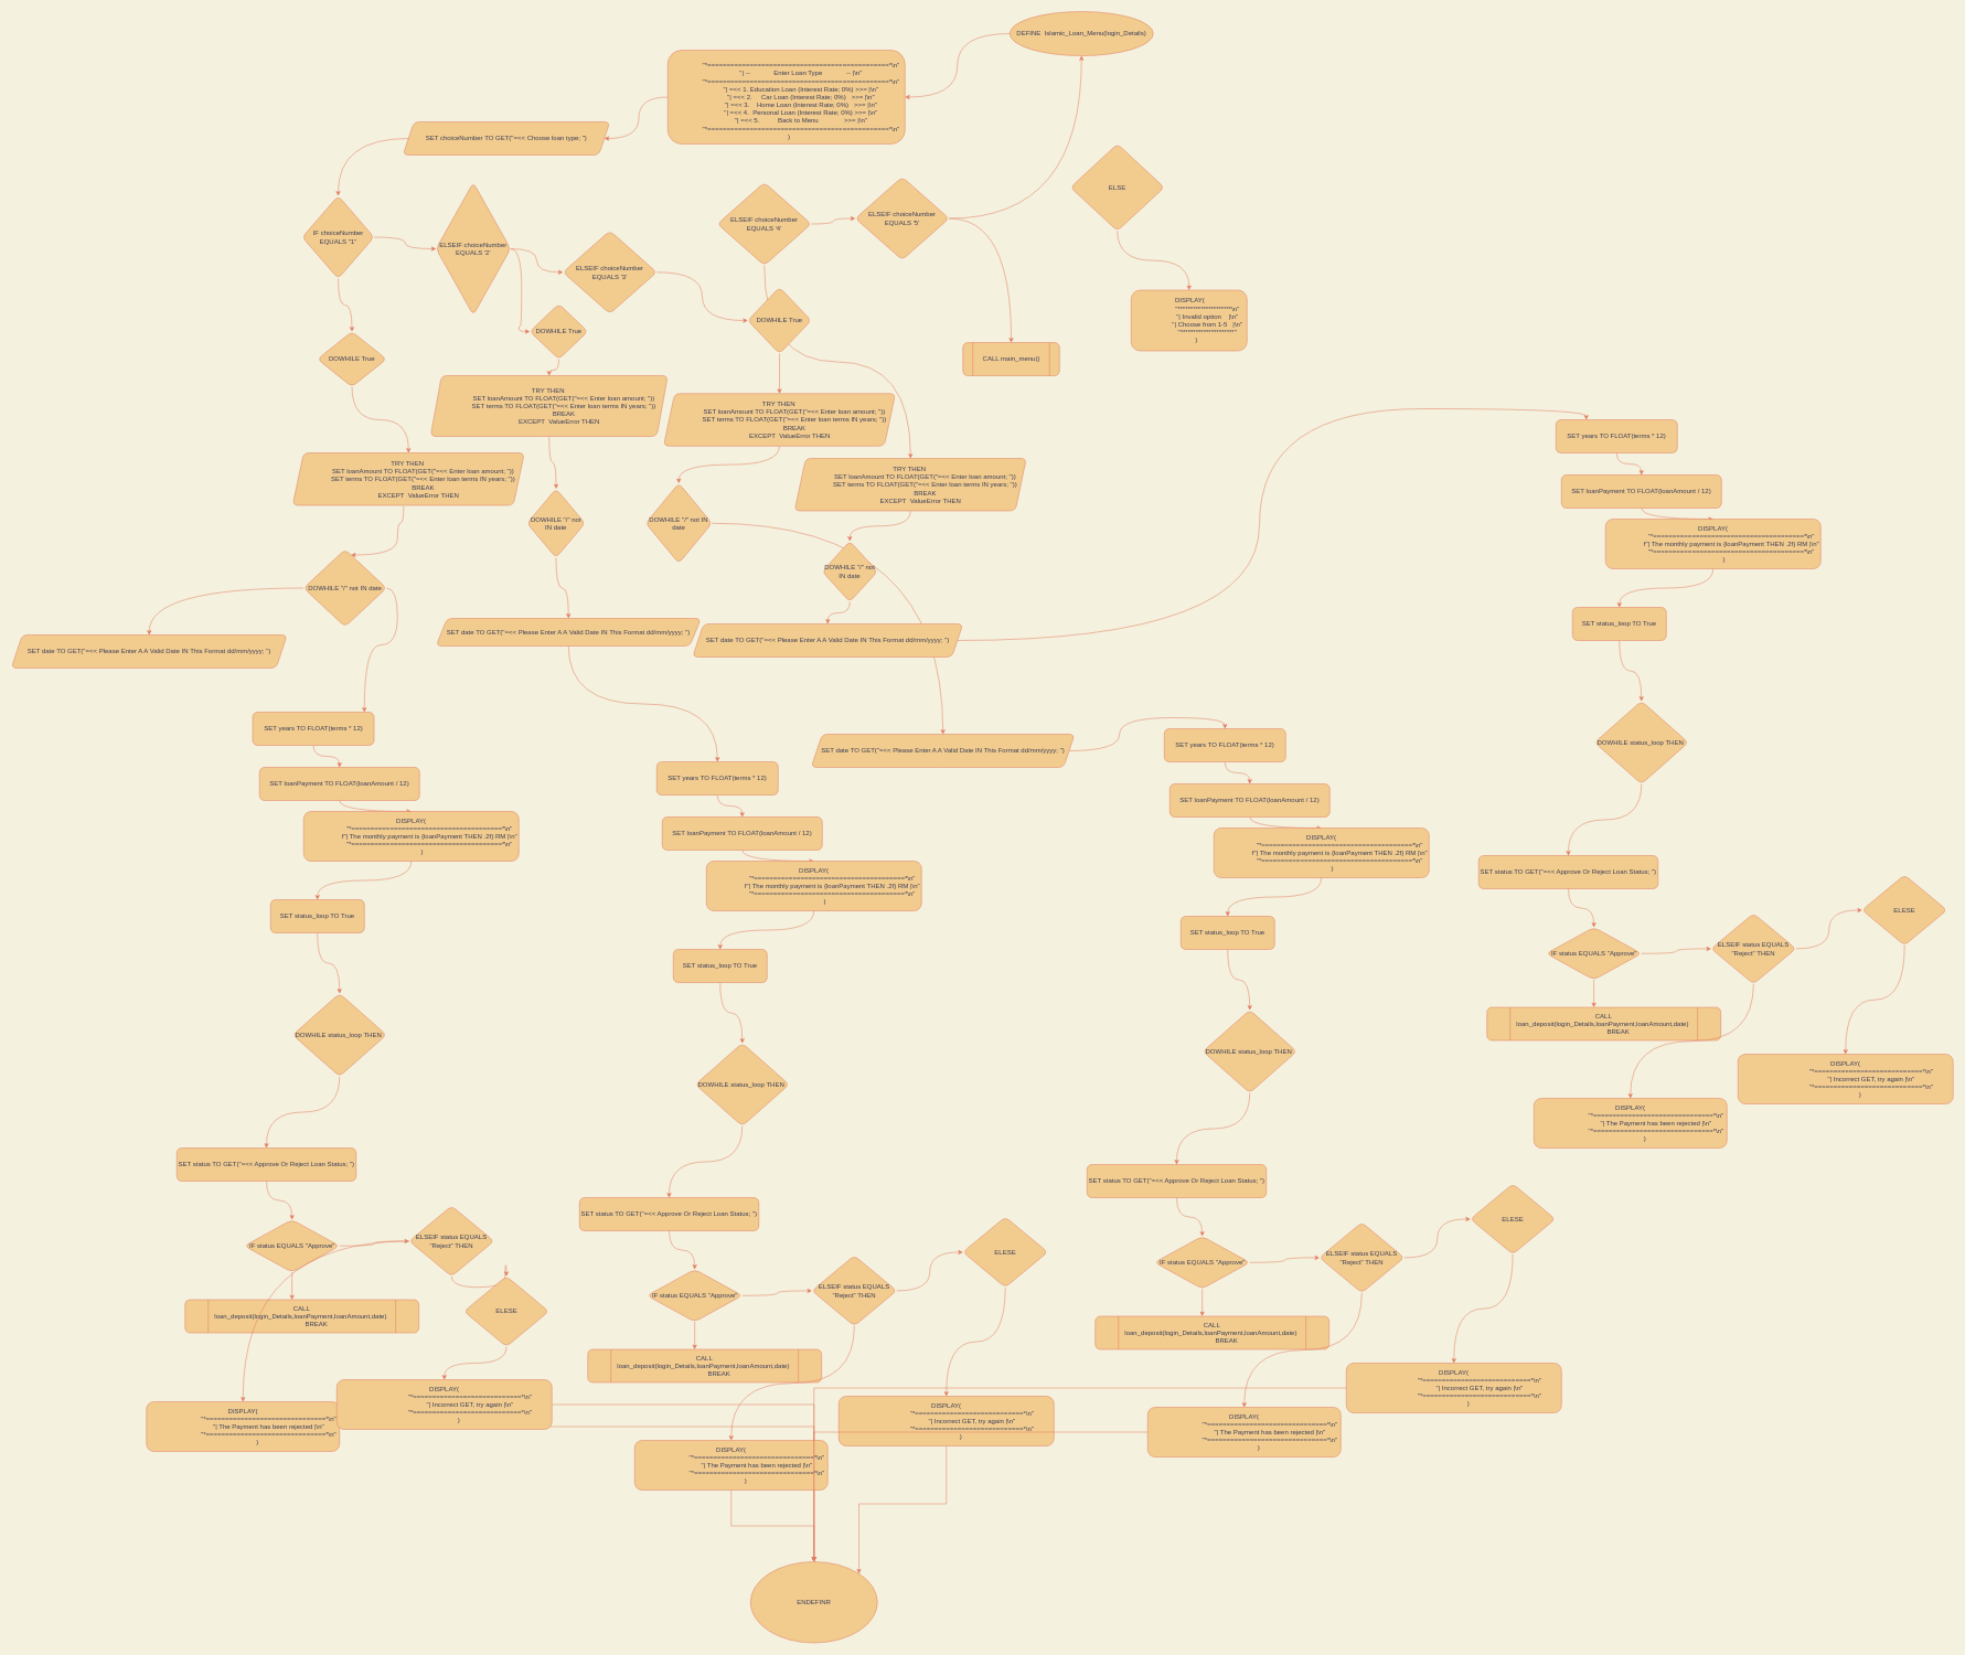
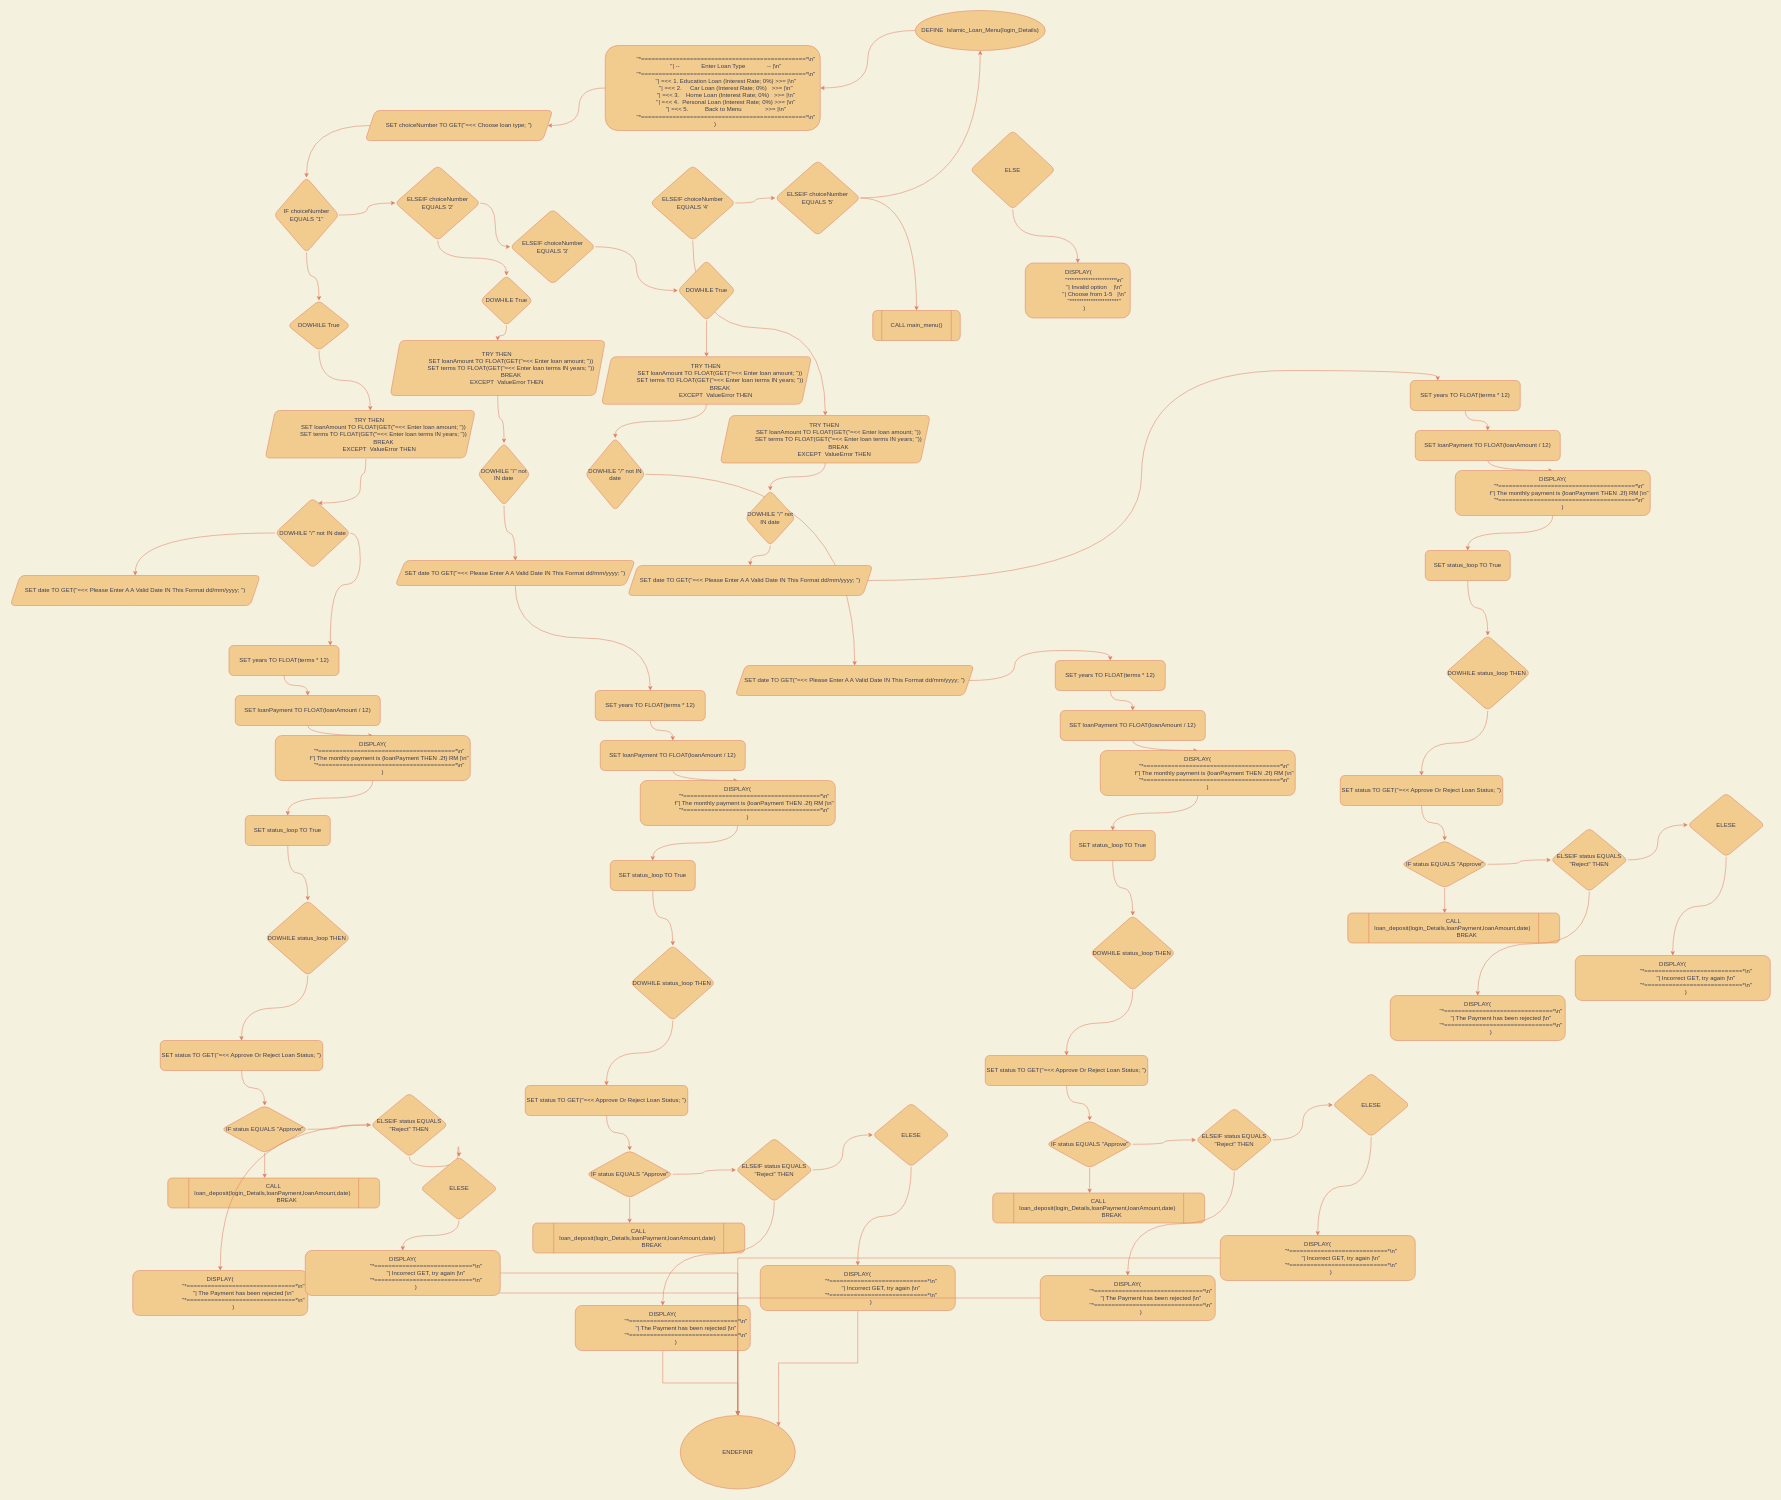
- <mxCell id="13" value="ELSEIF choiceNumber EQUALS '2'" style="rhombus;whiteSpace=wrap;html=1;fillColor=#F2CC8F;strokeColor=#E07A5F;fontColor=#393C56;rounded=1;" vertex="1" parent="1"><mxGeometry x="790" y="330" width="135" height="240" as="geometry" /></mxCell>
+ <mxCell id="13" value="ELSEIF choiceNumber EQUALS '2'" style="rhombus;whiteSpace=wrap;html=1;fillColor=#F2CC8F;strokeColor=#E07A5F;fontColor=#393C56;rounded=1;" vertex="1" parent="1"><mxGeometry x="790" y="330" width="170" height="150" as="geometry" /></mxCell>
